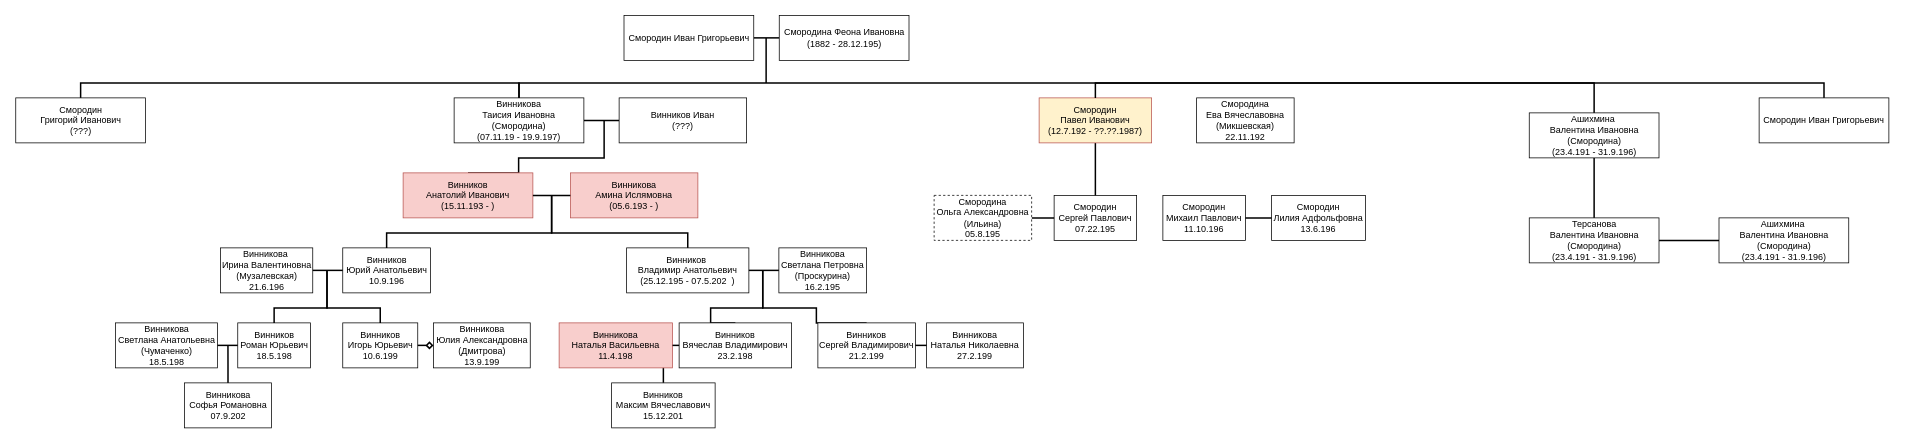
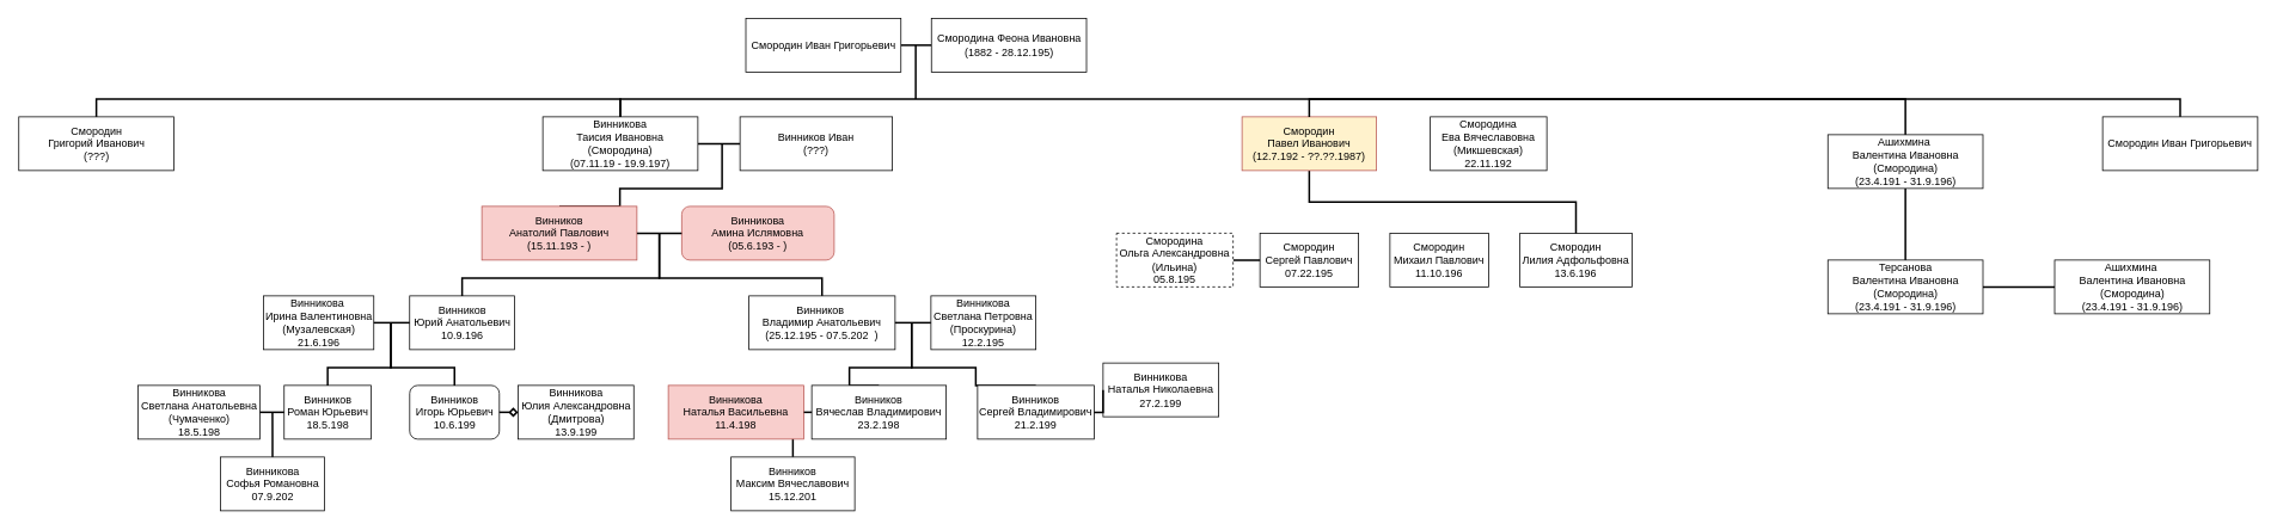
- <mxCell id="15" style="edgeStyle=orthogonalEdgeStyle;rounded=0;orthogonalLoop=1;jettySize=auto;html=1;exitX=0.5;exitY=1;exitDx=0;exitDy=0;entryX=0.5;entryY=0;entryDx=0;entryDy=0;startArrow=none;startFill=0;endArrow=none;endFill=0;strokeColor=#000000;strokeWidth=2;" parent="1" source="16" target="18" edge="1"><mxGeometry relative="1" as="geometry" /></mxCell>
+ <mxCell id="15" style="edgeStyle=orthogonalEdgeStyle;rounded=0;orthogonalLoop=1;jettySize=auto;html=1;exitX=0.5;exitY=1;exitDx=0;exitDy=0;startArrow=none;startFill=0;endArrow=none;endFill=0;strokeColor=#000000;strokeWidth=2;" parent="1" source="16" target="52" edge="1"><mxGeometry relative="1" as="geometry" /></mxCell>
- <mxCell id="45" value="Винников &lt;br&gt;Анатолий Иванович&lt;br&gt;(15.11.193 - )&lt;br&gt;" style="rounded=0;whiteSpace=wrap;html=1;fillColor=#f8cecc;strokeColor=#b85450;" parent="44" vertex="1"><mxGeometry width="173" height="60" as="geometry" /></mxCell>
+ <mxCell id="45" value="Винников &lt;br&gt;Анатолий Павлович&lt;br&gt;(15.11.193 - )&lt;br&gt;" style="rounded=0;whiteSpace=wrap;html=1;fillColor=#f8cecc;strokeColor=#b85450;" parent="44" vertex="1"><mxGeometry width="173" height="60" as="geometry" /></mxCell>
- <mxCell id="46" value="Винникова &lt;br&gt;Амина Ислямовна&lt;br&gt;(05.6.193 - )&lt;br&gt;" style="rounded=0;whiteSpace=wrap;html=1;fillColor=#f8cecc;strokeColor=#b85450;" parent="44" vertex="1"><mxGeometry x="223" width="170" height="60" as="geometry" /></mxCell>
+ <mxCell id="46" value="Винникова &lt;br&gt;Амина Ислямовна&lt;br&gt;(05.6.193 - )&lt;br&gt;" style="whiteSpace=wrap;html=1;fillColor=#f8cecc;strokeColor=#b85450;rounded=1;" parent="44" vertex="1"><mxGeometry x="223" width="170" height="60" as="geometry" /></mxCell>
- <mxCell id="50" value="" style="edgeStyle=orthogonalEdgeStyle;rounded=0;orthogonalLoop=1;jettySize=auto;html=1;startArrow=none;startFill=0;endArrow=none;endFill=0;strokeColor=#000000;strokeWidth=2;" parent="1" source="51" target="52" edge="1"><mxGeometry relative="1" as="geometry" /></mxCell>
- <mxCell id="54" value="Винникова&lt;br&gt;Светлана Петровна&lt;br&gt;(Проскурина)&lt;br&gt;16.2.195&lt;br&gt;" style="rounded=0;whiteSpace=wrap;html=1;" parent="53" vertex="1"><mxGeometry x="163" width="117" height="60" as="geometry" /></mxCell>
+ <mxCell id="54" value="Винникова&lt;br&gt;Светлана Петровна&lt;br&gt;(Проскурина)&lt;br&gt;12.2.195&lt;br&gt;" style="rounded=0;whiteSpace=wrap;html=1;" parent="53" vertex="1"><mxGeometry x="163" width="117" height="60" as="geometry" /></mxCell>
- <mxCell id="28" value="Винников&lt;br&gt;Игорь Юрьевич&lt;br&gt;10.6.199&lt;br&gt;" style="rounded=0;whiteSpace=wrap;html=1;" parent="27" vertex="1"><mxGeometry width="100" height="60" as="geometry" /></mxCell>
+ <mxCell id="28" value="Винников&lt;br&gt;Игорь Юрьевич&lt;br&gt;10.6.199&lt;br&gt;" style="whiteSpace=wrap;html=1;rounded=1;" parent="27" vertex="1"><mxGeometry width="100" height="60" as="geometry" /></mxCell>
- <mxCell id="66" value="Винникова&lt;br&gt;Наталья Николаевна&lt;br&gt;27.2.199&lt;br&gt;" style="rounded=0;whiteSpace=wrap;html=1;" parent="1" vertex="1"><mxGeometry x="1235" y="430" width="129" height="60" as="geometry" /></mxCell>
+ <mxCell id="66" value="Винникова&lt;br&gt;Наталья Николаевна&lt;br&gt;27.2.199&lt;br&gt;" style="rounded=0;whiteSpace=wrap;html=1;" parent="1" vertex="1"><mxGeometry x="1230" y="405" width="129" height="60" as="geometry" /></mxCell>
